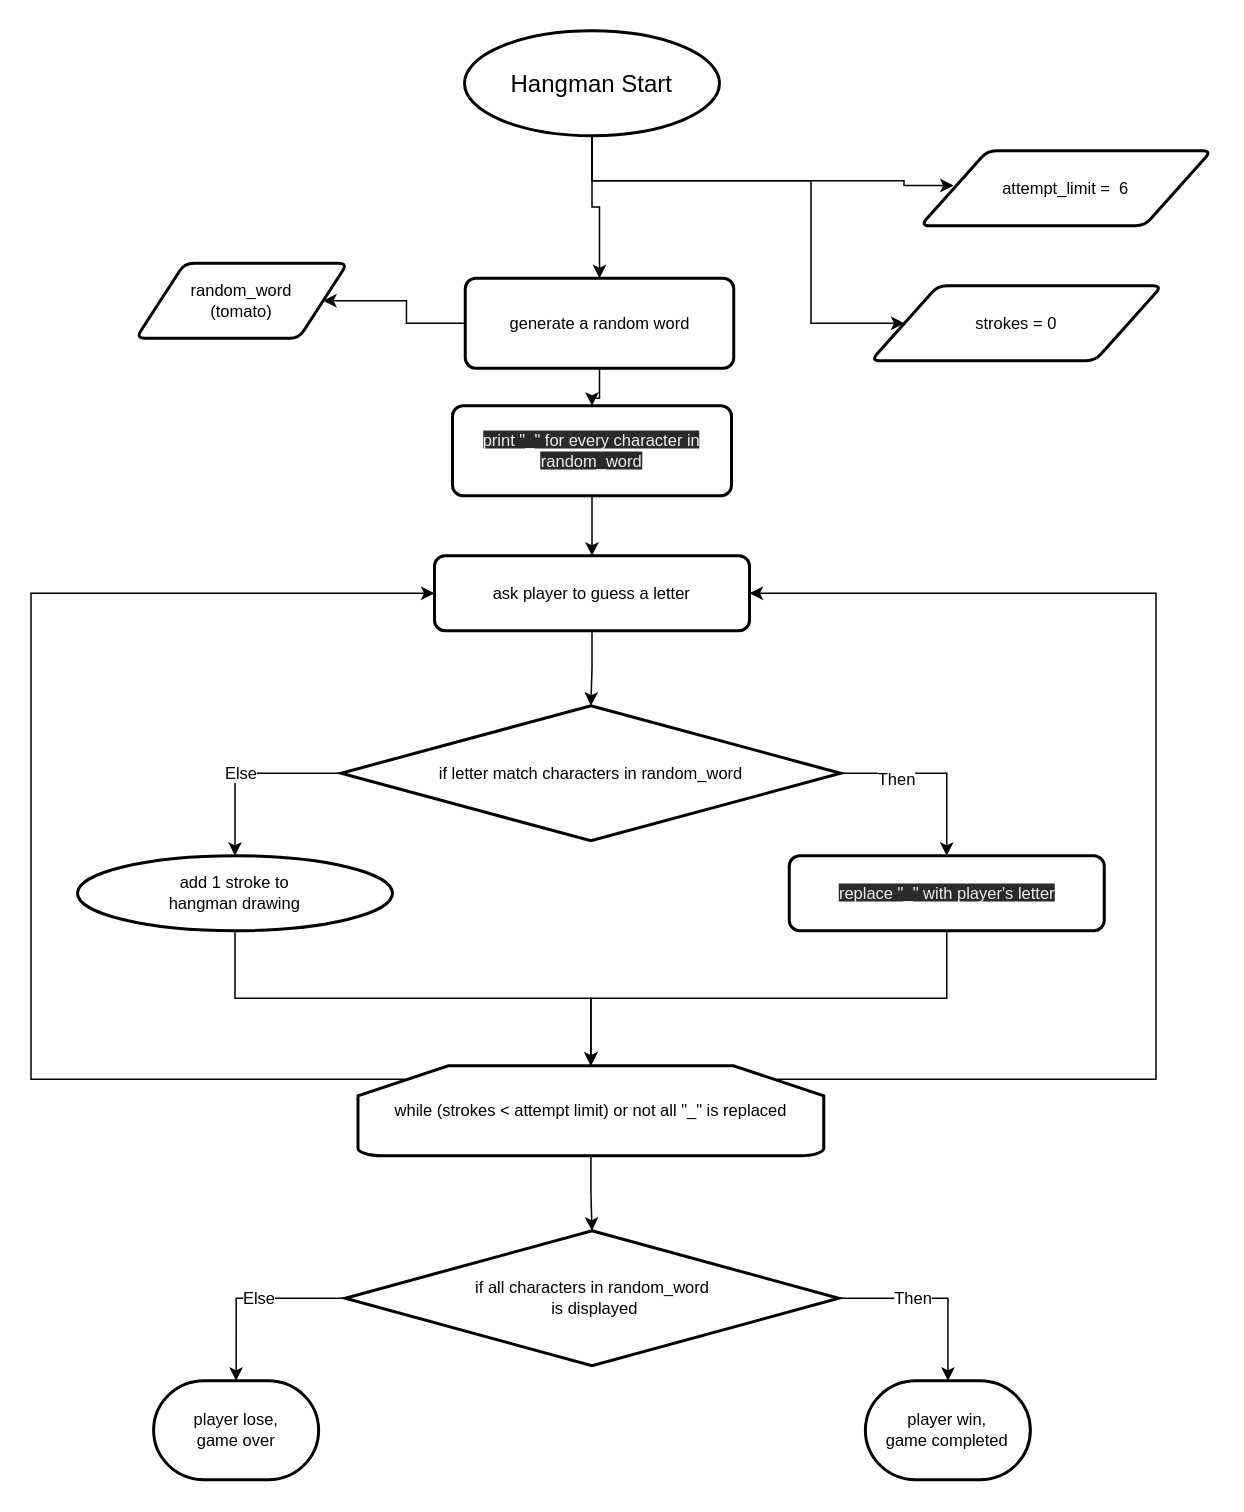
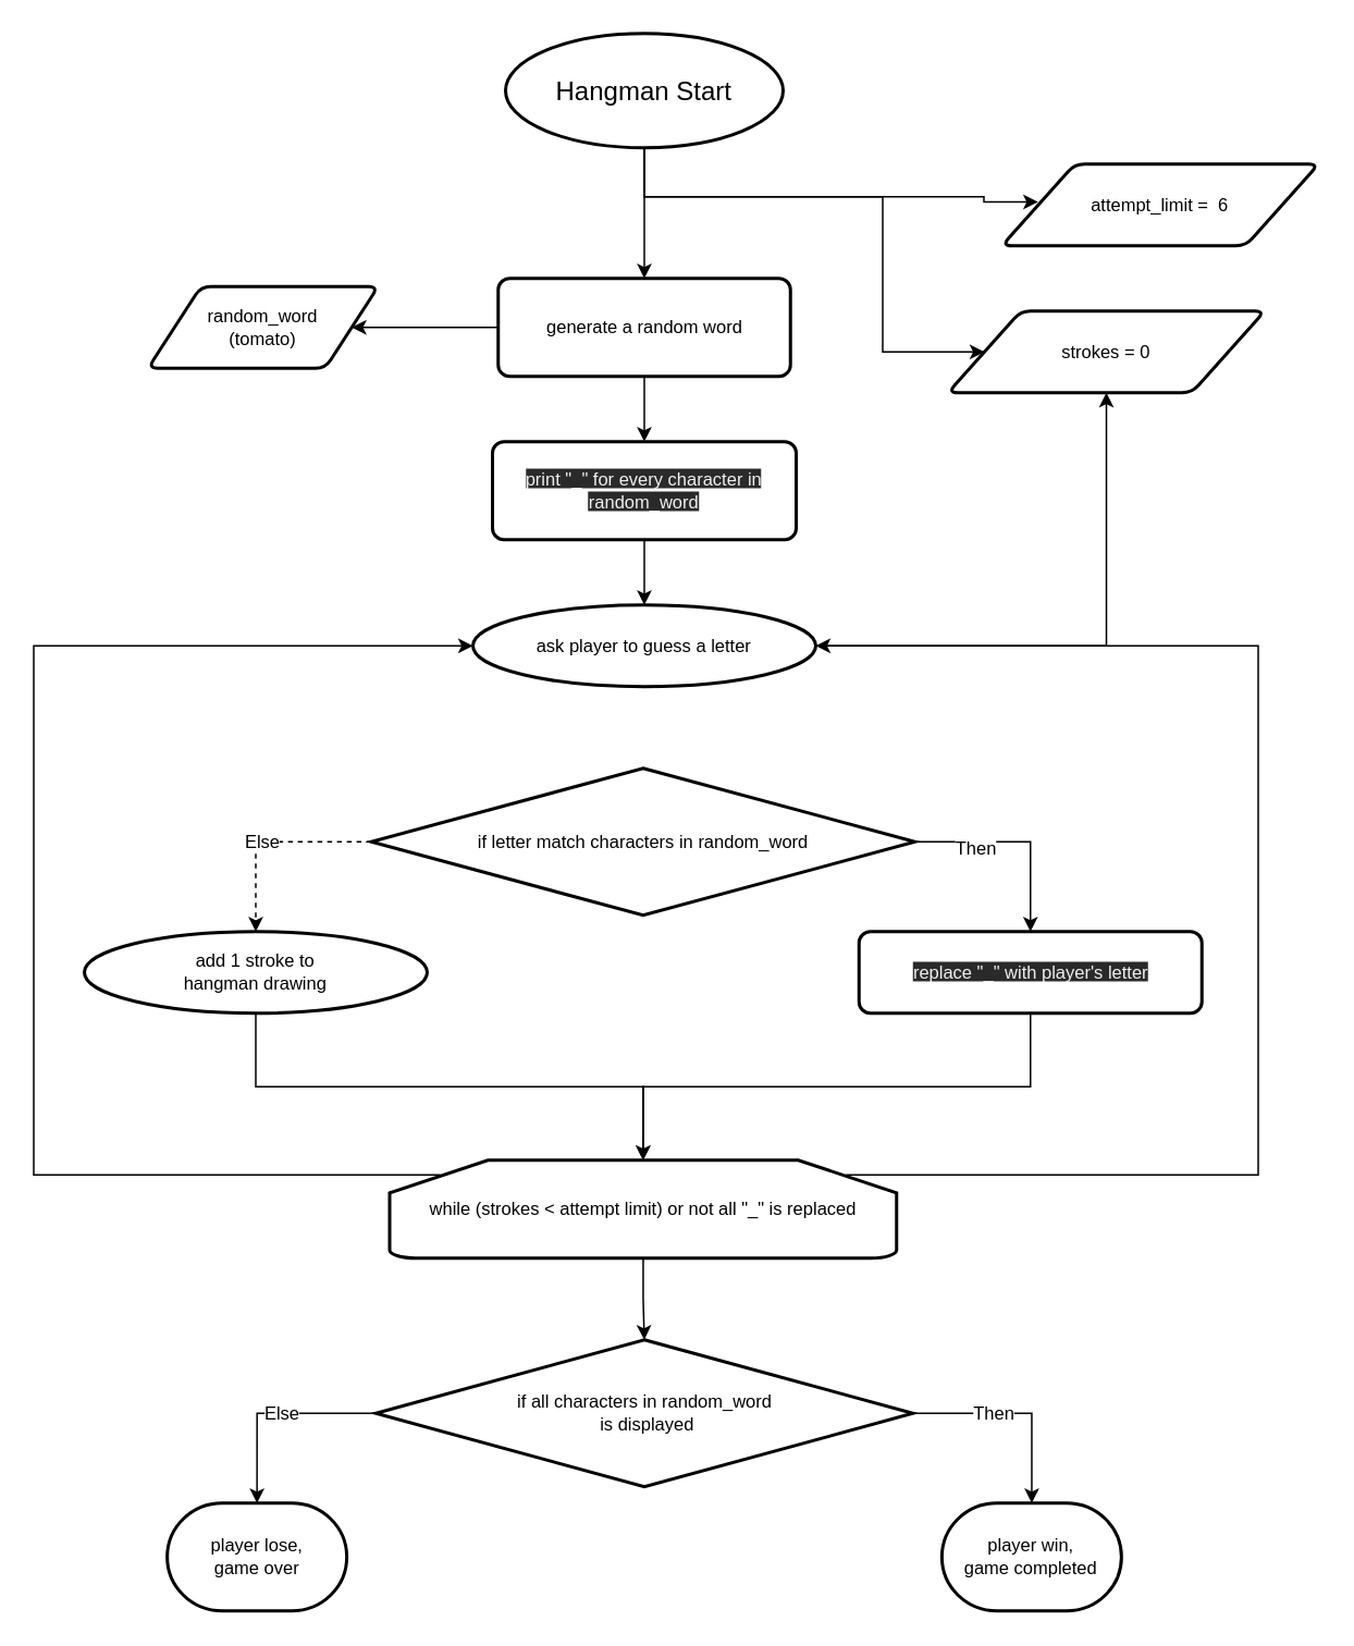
- <mxCell id="9" value="generate a random word" style="rounded=1;whiteSpace=wrap;html=1;absoluteArcSize=1;arcSize=14;strokeWidth=2;fontSize=11;" vertex="1" parent="1"><mxGeometry x="309.5" y="185" width="179" height="60" as="geometry" /></mxCell>
+ <mxCell id="9" value="generate a random word" style="rounded=1;whiteSpace=wrap;html=1;absoluteArcSize=1;arcSize=14;strokeWidth=2;fontSize=11;" vertex="1" parent="1"><mxGeometry x="304.5" y="170" width="179" height="60" as="geometry" /></mxCell>
- <mxCell id="29" value="&lt;font face=&quot;helvetica&quot;&gt;ask player to guess a letter&lt;/font&gt;" style="rounded=1;whiteSpace=wrap;html=1;absoluteArcSize=1;arcSize=14;strokeWidth=2;fontSize=11;" vertex="1" parent="1"><mxGeometry x="289" y="370" width="210" height="50" as="geometry" /></mxCell>
+ <mxCell id="29" value="&lt;font face=&quot;helvetica&quot;&gt;ask player to guess a letter&lt;/font&gt;" style="ellipse;whiteSpace=wrap;html=1;absoluteArcSize=1;arcSize=14;strokeWidth=2;fontSize=11;" vertex="1" parent="1"><mxGeometry x="289" y="370" width="210" height="50" as="geometry" /></mxCell>
- <mxCell id="28" style="edgeStyle=orthogonalEdgeStyle;rounded=0;orthogonalLoop=1;jettySize=auto;html=1;entryX=0.5;entryY=0;entryDx=0;entryDy=0;entryPerimeter=0;fontSize=11;" edge="1" parent="1" source="29" target="16"><mxGeometry relative="1" as="geometry" /></mxCell>
+ <mxCell id="28" style="edgeStyle=orthogonalEdgeStyle;rounded=0;orthogonalLoop=1;jettySize=auto;html=1;fontSize=11;" edge="1" parent="1" source="29" target="17"><mxGeometry relative="1" as="geometry" /></mxCell>
- <mxCell id="12" style="edgeStyle=orthogonalEdgeStyle;rounded=0;orthogonalLoop=1;jettySize=auto;html=1;fontSize=11;exitX=0;exitY=0.5;exitDx=0;exitDy=0;exitPerimeter=0;" edge="1" parent="1" source="16" target="21"><mxGeometry relative="1" as="geometry" /></mxCell>
+ <mxCell id="12" style="edgeStyle=orthogonalEdgeStyle;rounded=0;orthogonalLoop=1;jettySize=auto;html=1;fontSize=11;exitX=0;exitY=0.5;exitDx=0;exitDy=0;exitPerimeter=0;dashed=1;" edge="1" parent="1" source="16" target="21"><mxGeometry relative="1" as="geometry" /></mxCell>
